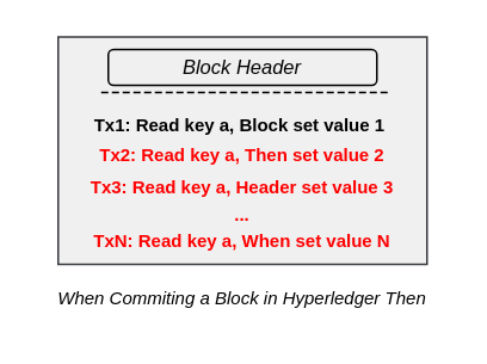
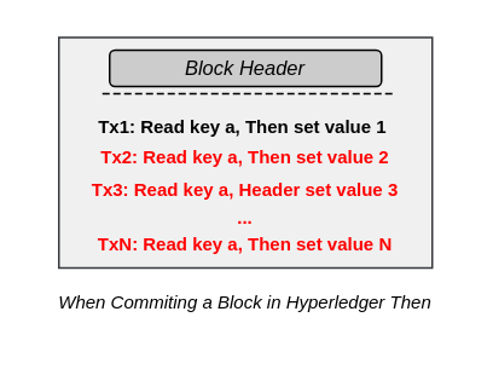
- <mxCell id="3" value="&lt;i&gt;Block Header&lt;/i&gt;" style="rounded=1;whiteSpace=wrap;html=1;fontSize=11;fillColor=#f0f0f0;strokeColor=#000000;" parent="1" vertex="1"><mxGeometry x="60" y="27" width="150" height="20" as="geometry" /></mxCell>
+ <mxCell id="3" value="&lt;i&gt;Block Header&lt;/i&gt;" style="rounded=1;whiteSpace=wrap;html=1;fontSize=11;fillColor=#CCCCCC;strokeColor=#000000;" parent="1" vertex="1"><mxGeometry x="60" y="27" width="150" height="20" as="geometry" /></mxCell>
- <mxCell id="6" value="&lt;font style=&quot;font-size: 10px;&quot;&gt;&lt;b&gt;Tx1: Read key a, Block set value 1&amp;nbsp;&lt;/b&gt;&lt;br&gt;&lt;/font&gt;" style="text;html=1;strokeColor=none;fillColor=none;align=center;verticalAlign=middle;whiteSpace=wrap;rounded=0;fontSize=8;" parent="1" vertex="1"><mxGeometry x="49" y="54" width="172" height="30" as="geometry" /></mxCell>
+ <mxCell id="6" value="&lt;font style=&quot;font-size: 10px;&quot;&gt;&lt;b&gt;Tx1: Read key a, Then set value 1&amp;nbsp;&lt;/b&gt;&lt;br&gt;&lt;/font&gt;" style="text;html=1;strokeColor=none;fillColor=none;align=center;verticalAlign=middle;whiteSpace=wrap;rounded=0;fontSize=8;" parent="1" vertex="1"><mxGeometry x="49" y="54" width="172" height="30" as="geometry" /></mxCell>
- <mxCell id="10" value="&lt;font style=&quot;font-size: 10px;&quot;&gt;&lt;b&gt;&lt;font color=&quot;#ff0000&quot;&gt;TxN: Read key a, When set value N&lt;/font&gt;&lt;/b&gt;&lt;br&gt;&lt;/font&gt;" style="text;html=1;strokeColor=none;fillColor=none;align=center;verticalAlign=middle;whiteSpace=wrap;rounded=0;fontSize=8;" vertex="1" parent="1"><mxGeometry x="49" y="119" width="172" height="30" as="geometry" /></mxCell>
+ <mxCell id="10" value="&lt;font style=&quot;font-size: 10px;&quot;&gt;&lt;b&gt;&lt;font color=&quot;#ff0000&quot;&gt;TxN: Read key a, Then set value N&lt;/font&gt;&lt;/b&gt;&lt;br&gt;&lt;/font&gt;" style="text;html=1;strokeColor=none;fillColor=none;align=center;verticalAlign=middle;whiteSpace=wrap;rounded=0;fontSize=8;" vertex="1" parent="1"><mxGeometry x="49" y="119" width="172" height="30" as="geometry" /></mxCell>
